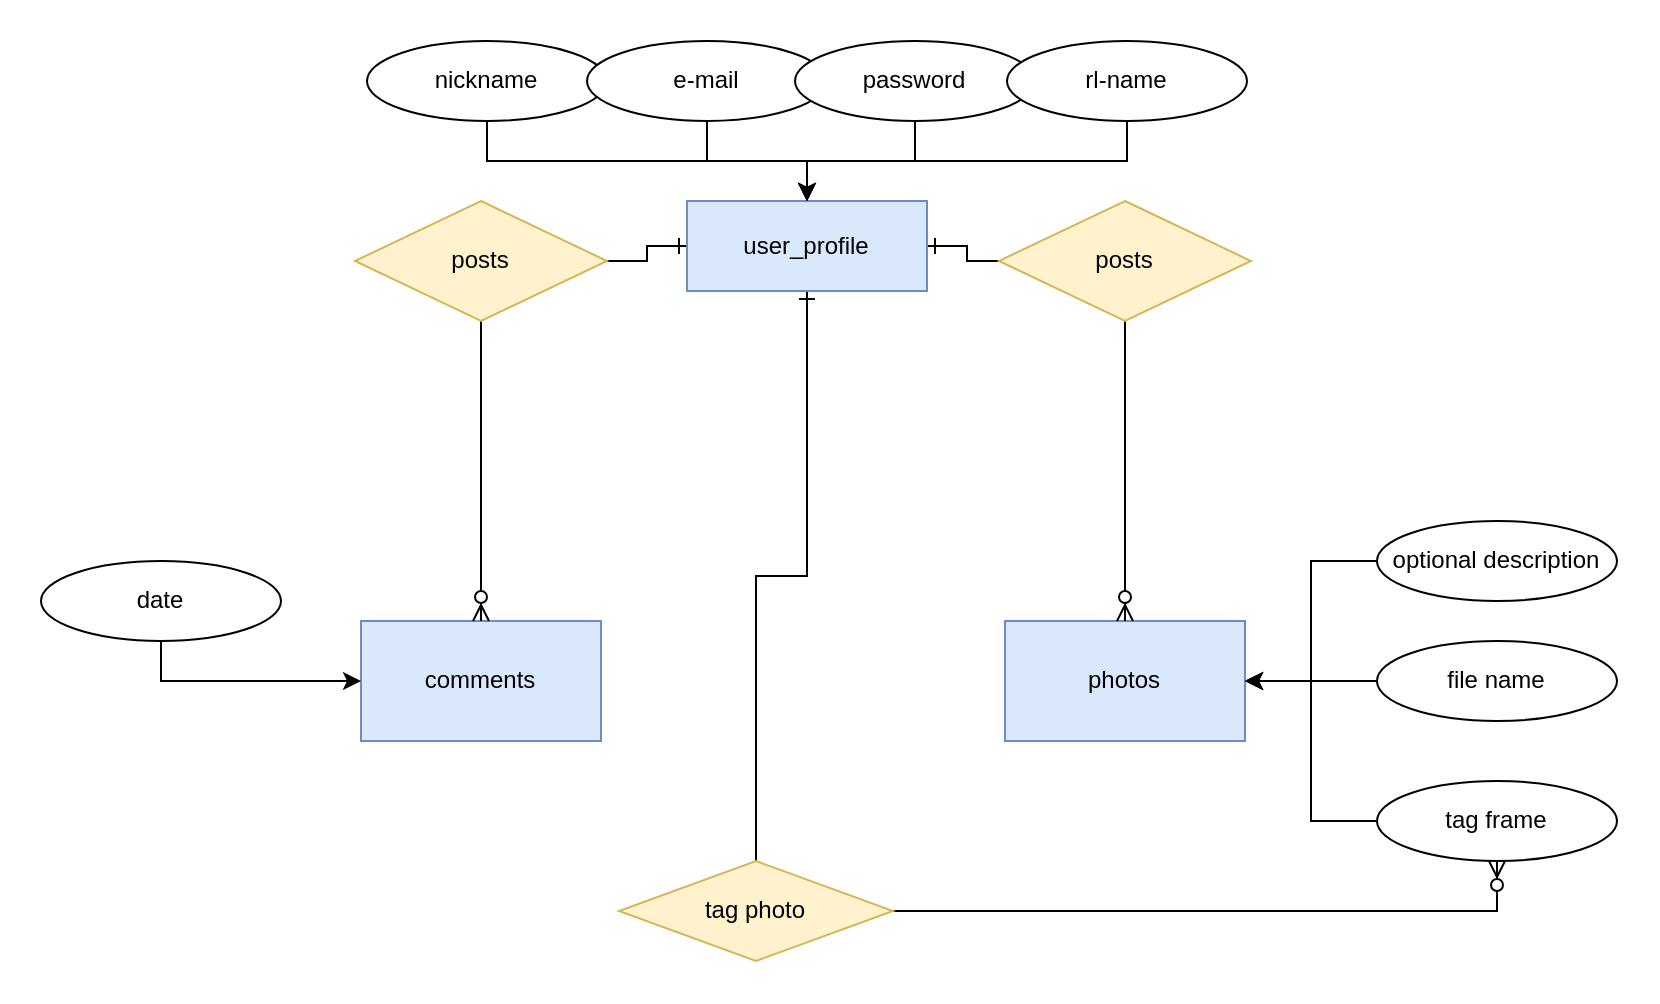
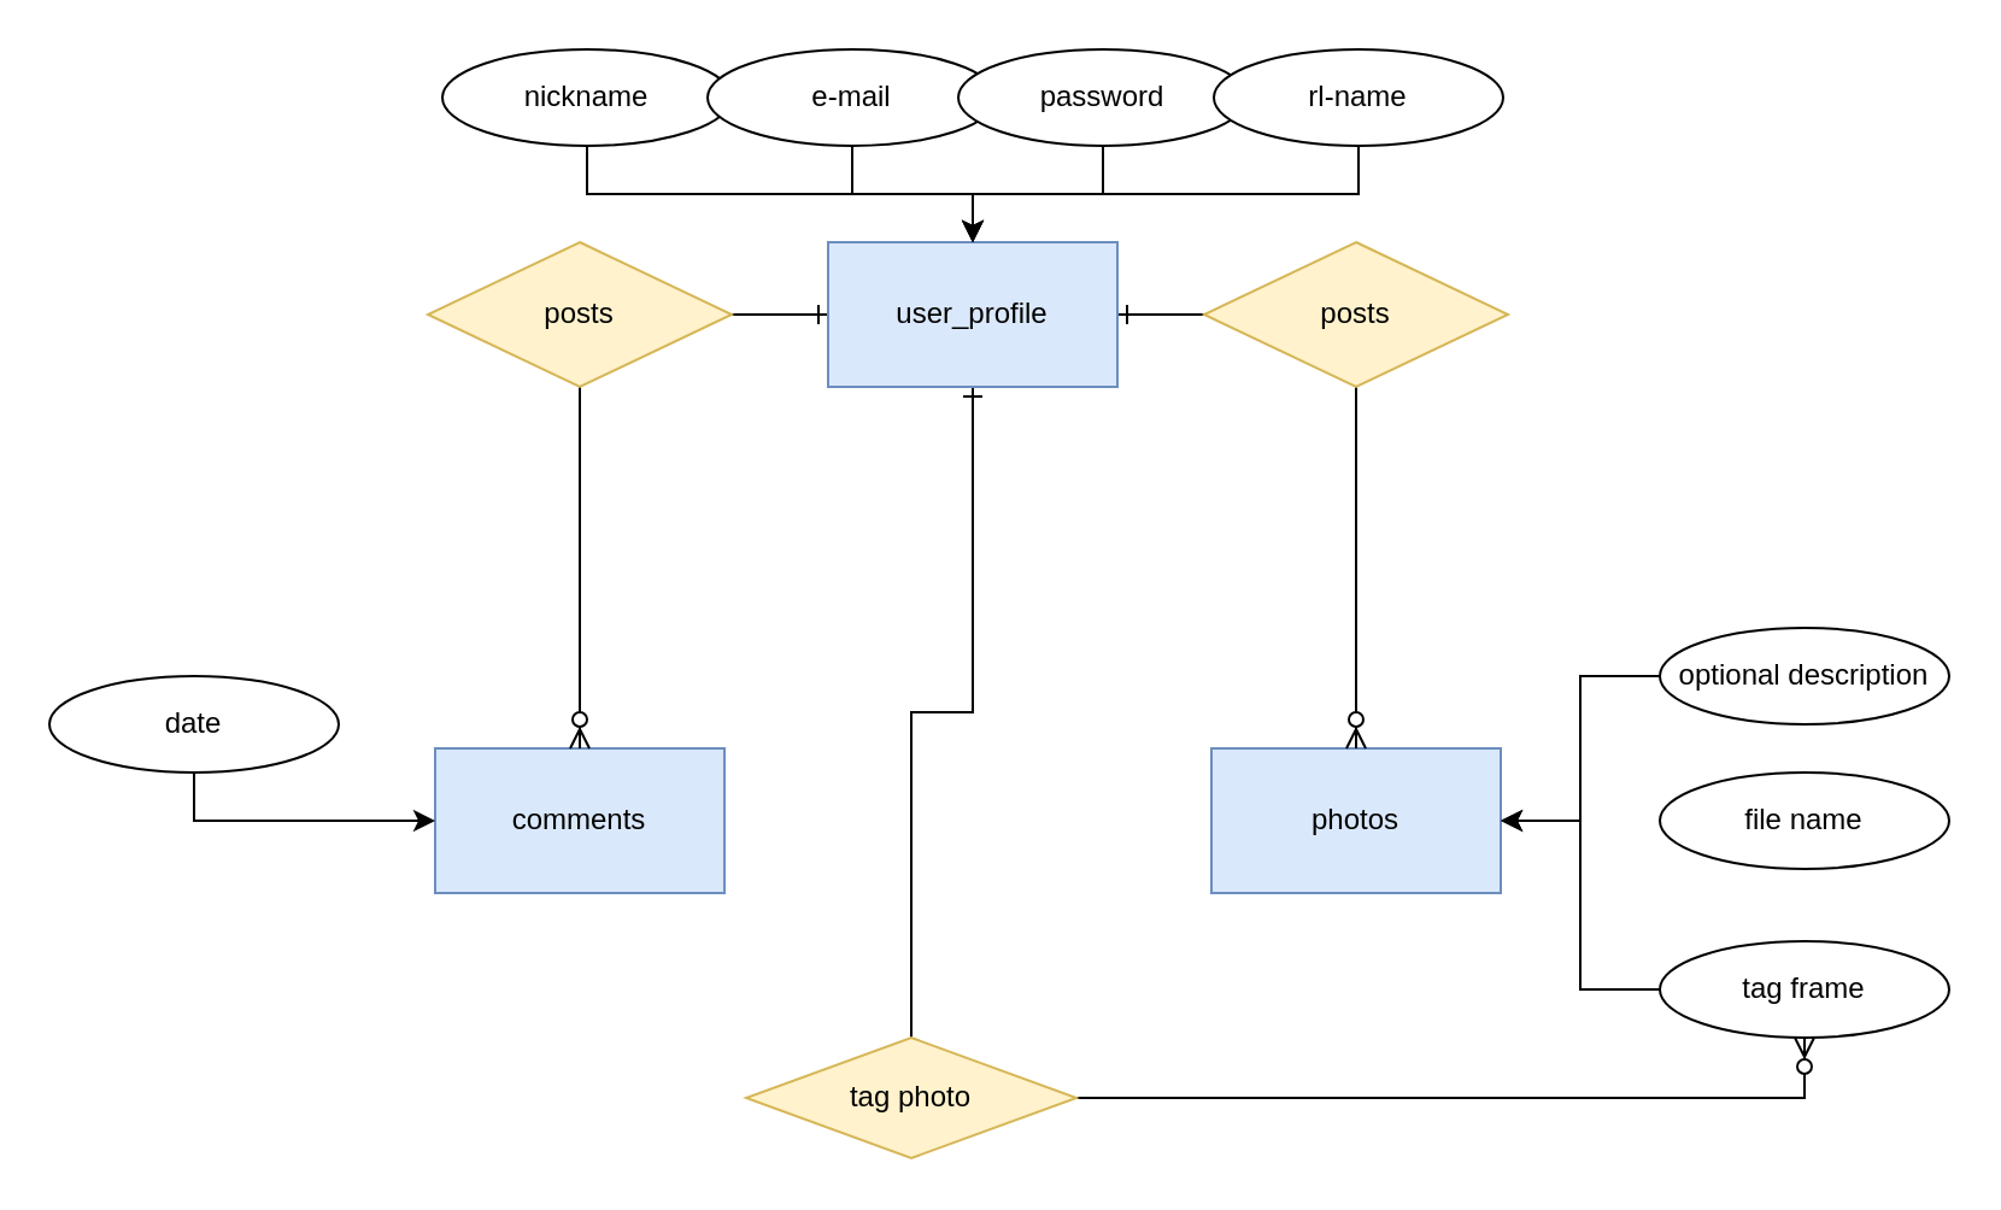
- <mxCell id="5" value="user_profile" style="rounded=0;whiteSpace=wrap;html=1;fillColor=#dae8fc;strokeColor=#6c8ebf;" vertex="1" parent="1"><mxGeometry x="343" y="100" width="120" height="45" as="geometry" /></mxCell>
+ <mxCell id="5" value="user_profile" style="rounded=0;whiteSpace=wrap;html=1;fillColor=#dae8fc;strokeColor=#6c8ebf;" vertex="1" parent="1"><mxGeometry x="343" y="100" width="120" height="60" as="geometry" /></mxCell>
- <mxCell id="24" style="edgeStyle=orthogonalEdgeStyle;rounded=0;orthogonalLoop=1;jettySize=auto;html=1;entryX=1;entryY=0.5;entryDx=0;entryDy=0;" edge="1" parent="1" source="25" target="19"><mxGeometry relative="1" as="geometry" /></mxCell>
